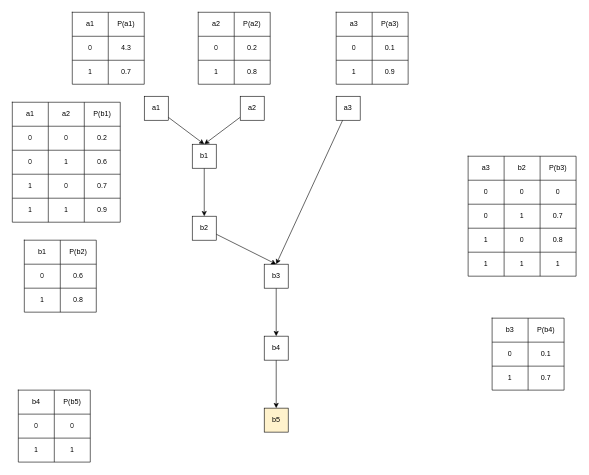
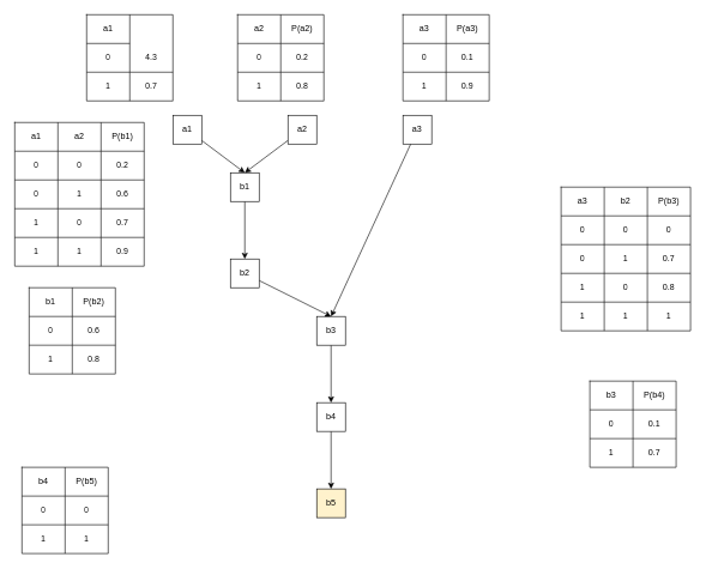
- <mxCell id="20" value="P(a1)" style="shape=partialRectangle;html=1;whiteSpace=wrap;connectable=0;fillColor=none;top=0;left=0;bottom=0;right=0;overflow=hidden;" vertex="1" parent="18"><mxGeometry x="60" width="60" height="40" as="geometry" /></mxCell>
